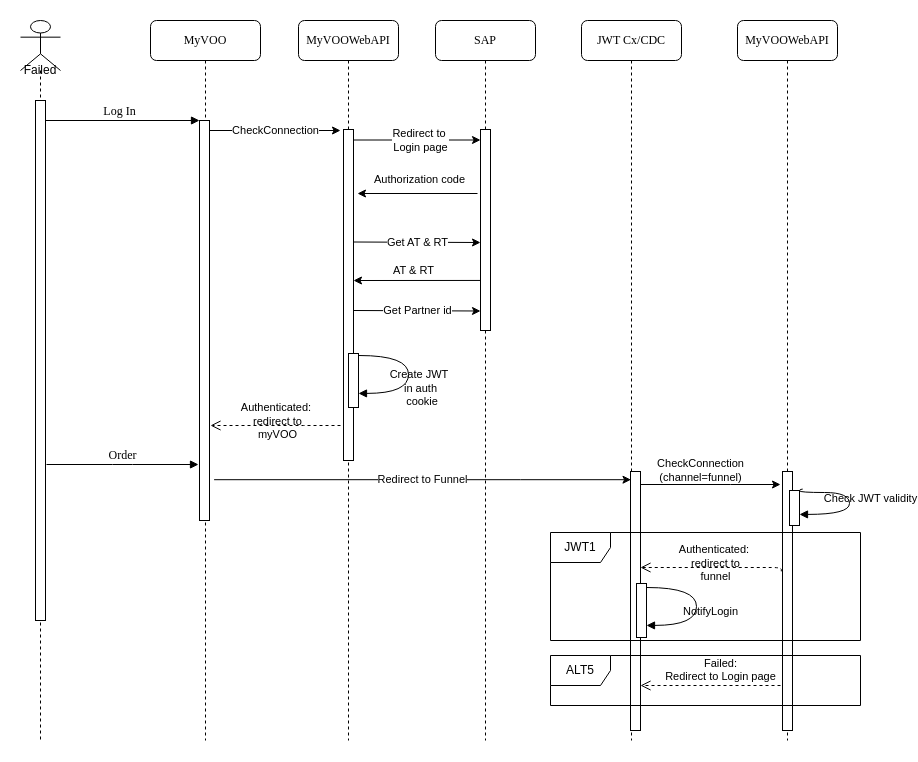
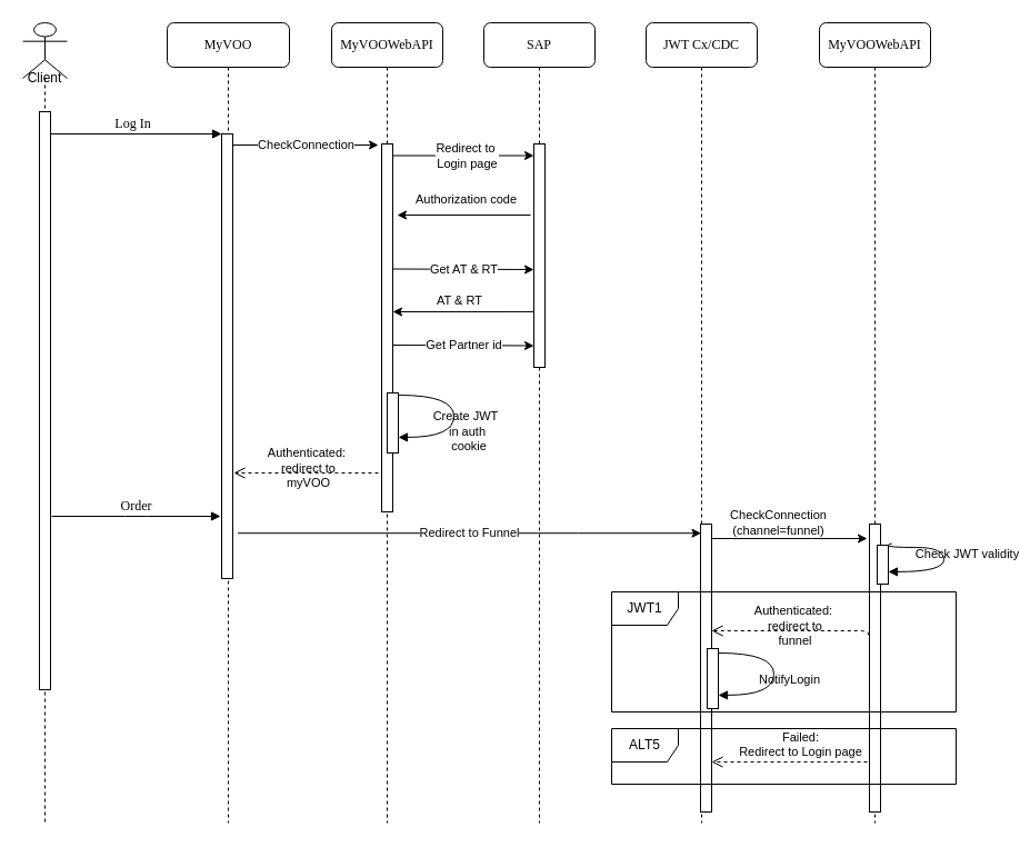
- <mxCell id="7" value="Failed" style="shape=umlLifeline;participant=umlActor;perimeter=lifelinePerimeter;whiteSpace=wrap;html=1;container=1;collapsible=0;recursiveResize=0;verticalAlign=top;spacingTop=36;outlineConnect=0;size=50;" parent="1" vertex="1"><mxGeometry x="20" y="20" width="40" height="720" as="geometry" /></mxCell>
+ <mxCell id="7" value="Client" style="shape=umlLifeline;participant=umlActor;perimeter=lifelinePerimeter;whiteSpace=wrap;html=1;container=1;collapsible=0;recursiveResize=0;verticalAlign=top;spacingTop=36;outlineConnect=0;size=50;" parent="1" vertex="1"><mxGeometry x="20" y="20" width="40" height="720" as="geometry" /></mxCell>
